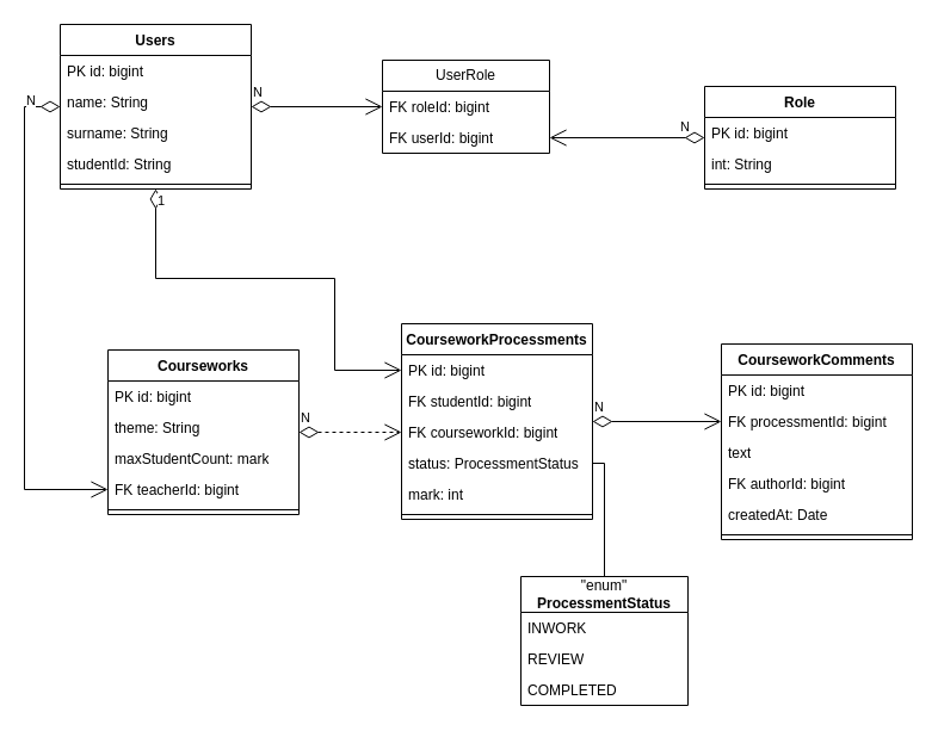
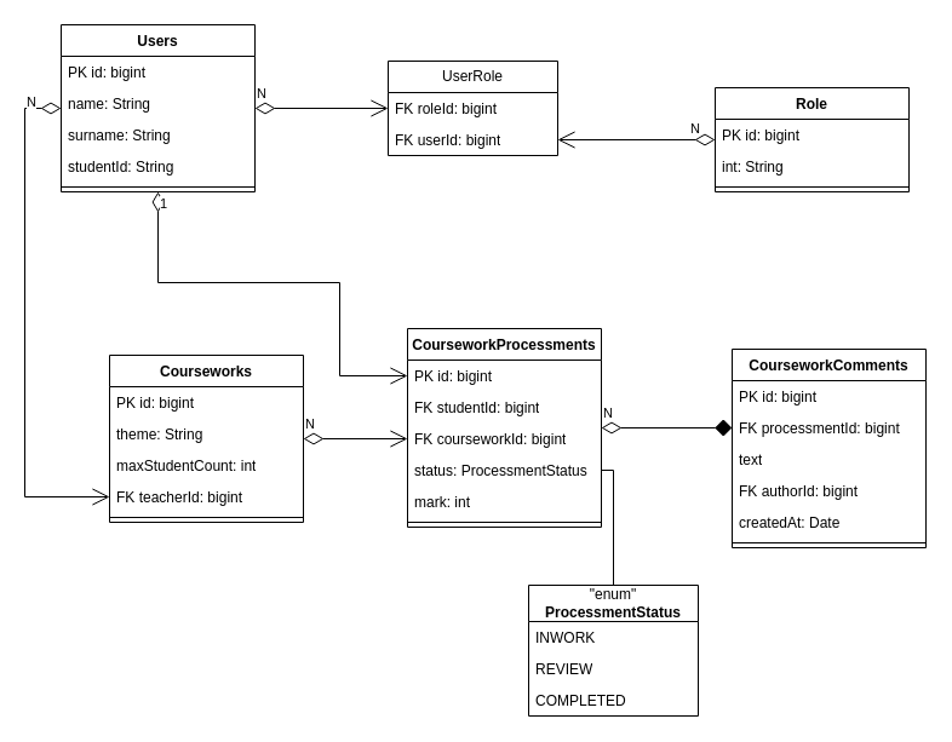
- <mxCell id="45" value="N" style="endArrow=open;html=1;endSize=12;startArrow=diamondThin;startSize=14;startFill=0;edgeStyle=orthogonalEdgeStyle;align=left;verticalAlign=bottom;rounded=0;" edge="1" parent="1" source="24" target="40"><mxGeometry x="-1" y="3" relative="1" as="geometry"><mxPoint x="546" y="303" as="sourcePoint" /><mxPoint x="706" y="303" as="targetPoint" /></mxGeometry></mxCell>
+ <mxCell id="45" value="N" style="endArrow=diamond;html=1;endSize=12;startArrow=diamondThin;startSize=14;startFill=0;edgeStyle=orthogonalEdgeStyle;align=left;verticalAlign=bottom;rounded=0;" edge="1" parent="1" source="24" target="40"><mxGeometry x="-1" y="3" relative="1" as="geometry"><mxPoint x="546" y="303" as="sourcePoint" /><mxPoint x="706" y="303" as="targetPoint" /></mxGeometry></mxCell>
- <mxCell id="7" value="N" style="endArrow=open;html=1;endSize=12;startArrow=diamondThin;startSize=14;startFill=0;edgeStyle=orthogonalEdgeStyle;align=left;verticalAlign=bottom;rounded=0;dashed=1;" edge="1" parent="1" source="18" target="27"><mxGeometry x="-1" y="3" relative="1" as="geometry"><mxPoint x="310" y="433" as="sourcePoint" /><mxPoint x="390" y="473" as="targetPoint" /></mxGeometry></mxCell>
+ <mxCell id="7" value="N" style="endArrow=open;html=1;endSize=12;startArrow=diamondThin;startSize=14;startFill=0;edgeStyle=orthogonalEdgeStyle;align=left;verticalAlign=bottom;rounded=0;" edge="1" parent="1" source="18" target="27"><mxGeometry x="-1" y="3" relative="1" as="geometry"><mxPoint x="310" y="433" as="sourcePoint" /><mxPoint x="390" y="473" as="targetPoint" /></mxGeometry></mxCell>
- <mxCell id="21" value="maxStudentCount: mark" style="text;strokeColor=none;fillColor=none;align=left;verticalAlign=top;spacingLeft=4;spacingRight=4;overflow=hidden;rotatable=0;points=[[0,0.5],[1,0.5]];portConstraint=eastwest;whiteSpace=wrap;html=1;" vertex="1" parent="18"><mxGeometry y="78" width="160" height="26" as="geometry" /></mxCell>
+ <mxCell id="21" value="maxStudentCount: int" style="text;strokeColor=none;fillColor=none;align=left;verticalAlign=top;spacingLeft=4;spacingRight=4;overflow=hidden;rotatable=0;points=[[0,0.5],[1,0.5]];portConstraint=eastwest;whiteSpace=wrap;html=1;" vertex="1" parent="18"><mxGeometry y="78" width="160" height="26" as="geometry" /></mxCell>
